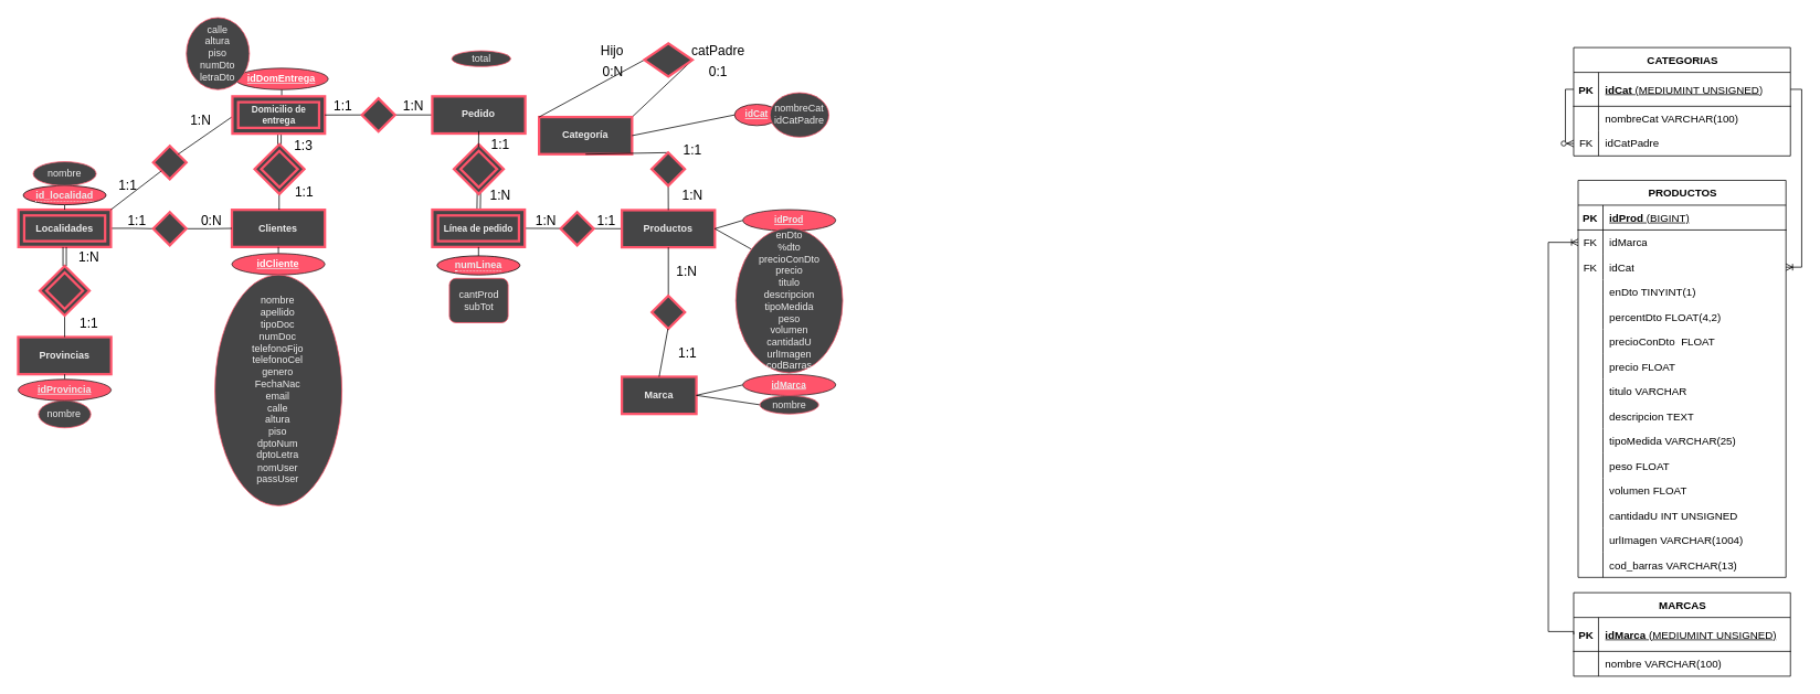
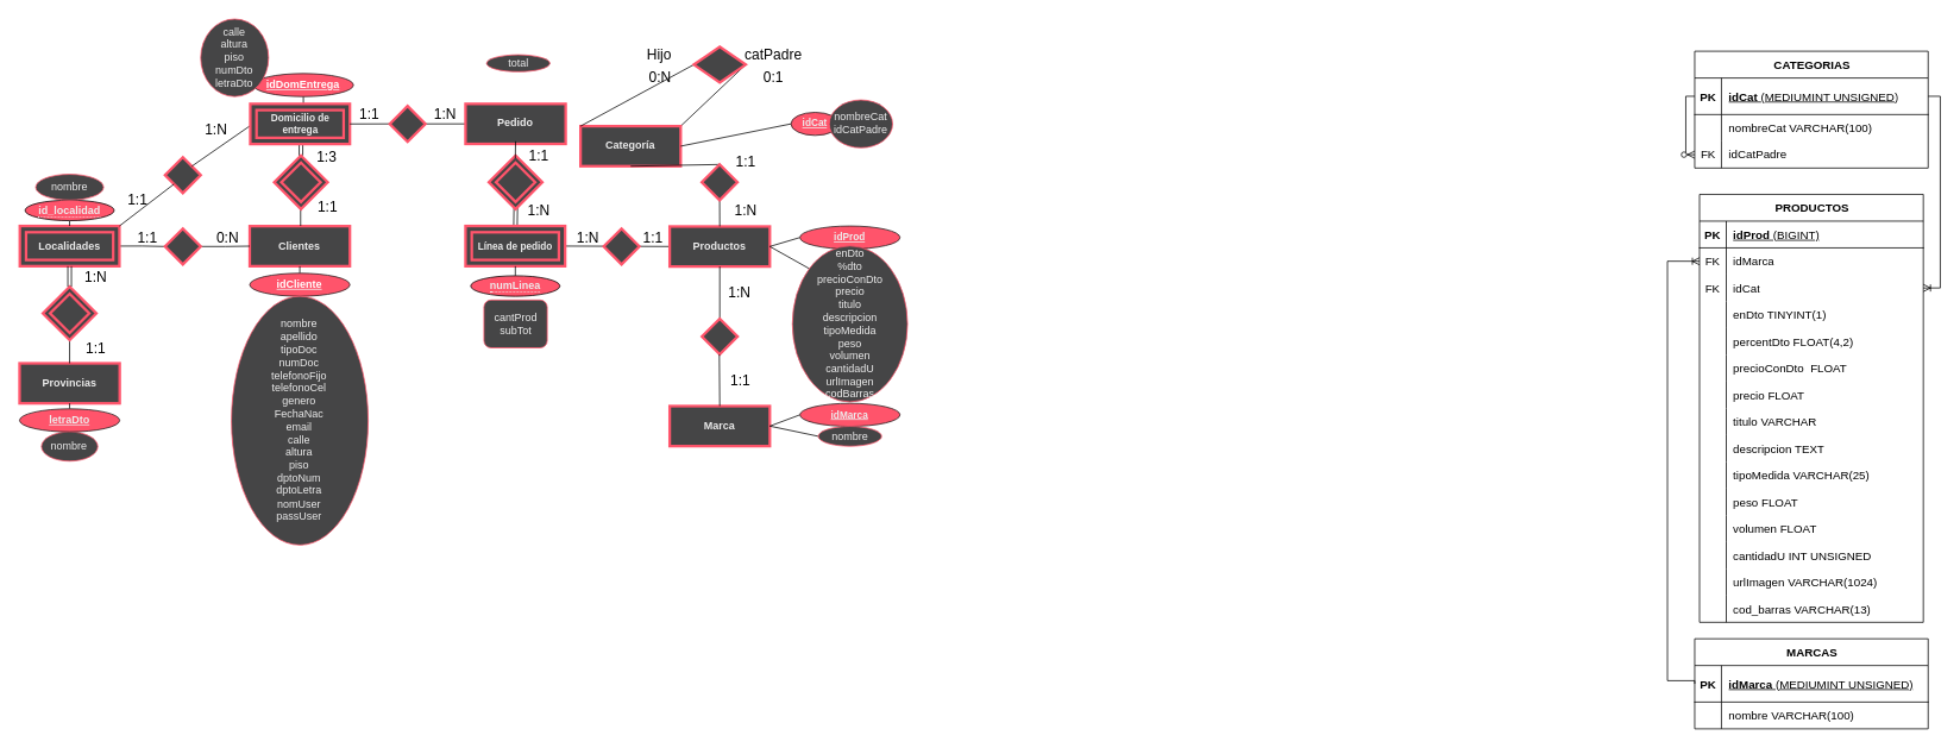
- <mxCell id="18" value="&lt;b&gt;idProvincia&lt;/b&gt;" style="ellipse;whiteSpace=wrap;html=1;align=center;fontStyle=4;fillColor=#FF546B;strokeColor=#1E1E1E;fontColor=#EDEDED;" parent="1" vertex="1"><mxGeometry x="20.85" y="458.08" width="112.308" height="25.831" as="geometry" /></mxCell>
+ <mxCell id="18" value="&lt;b&gt;letraDto&lt;/b&gt;" style="ellipse;whiteSpace=wrap;html=1;align=center;fontStyle=4;fillColor=#FF546B;strokeColor=#1E1E1E;fontColor=#EDEDED;" parent="1" vertex="1"><mxGeometry x="20.85" y="458.08" width="112.308" height="25.831" as="geometry" /></mxCell>
- <mxCell id="59" value="Marca" style="whiteSpace=wrap;html=1;align=center;labelBackgroundColor=none;fillColor=#454546;strokeWidth=3;fontStyle=1;strokeColor=#FF546B;fontColor=#EDEDED;perimeterSpacing=0;rounded=1;arcSize=0;" parent="1" vertex="1"><mxGeometry x="750" y="455" width="90" height="44.923" as="geometry" /></mxCell>
+ <mxCell id="59" value="Marca" style="whiteSpace=wrap;html=1;align=center;labelBackgroundColor=none;fillColor=#454546;strokeWidth=3;fontStyle=1;strokeColor=#FF546B;fontColor=#EDEDED;perimeterSpacing=0;rounded=1;arcSize=0;" parent="1" vertex="1"><mxGeometry x="750" y="455" width="112.308" height="44.923" as="geometry" /></mxCell>
- <mxCell id="138" value="urlImagen VARCHAR(1004)" style="shape=partialRectangle;connectable=0;fillColor=none;top=0;left=0;bottom=0;right=0;align=left;spacingLeft=6;overflow=hidden;whiteSpace=wrap;html=1;fontSize=13;" vertex="1" parent="136"><mxGeometry x="30" width="221" height="30" as="geometry"><mxRectangle width="221" height="30" as="alternateBounds" /></mxGeometry></mxCell>
+ <mxCell id="138" value="urlImagen VARCHAR(1024)" style="shape=partialRectangle;connectable=0;fillColor=none;top=0;left=0;bottom=0;right=0;align=left;spacingLeft=6;overflow=hidden;whiteSpace=wrap;html=1;fontSize=13;" vertex="1" parent="136"><mxGeometry x="30" width="221" height="30" as="geometry"><mxRectangle width="221" height="30" as="alternateBounds" /></mxGeometry></mxCell>
